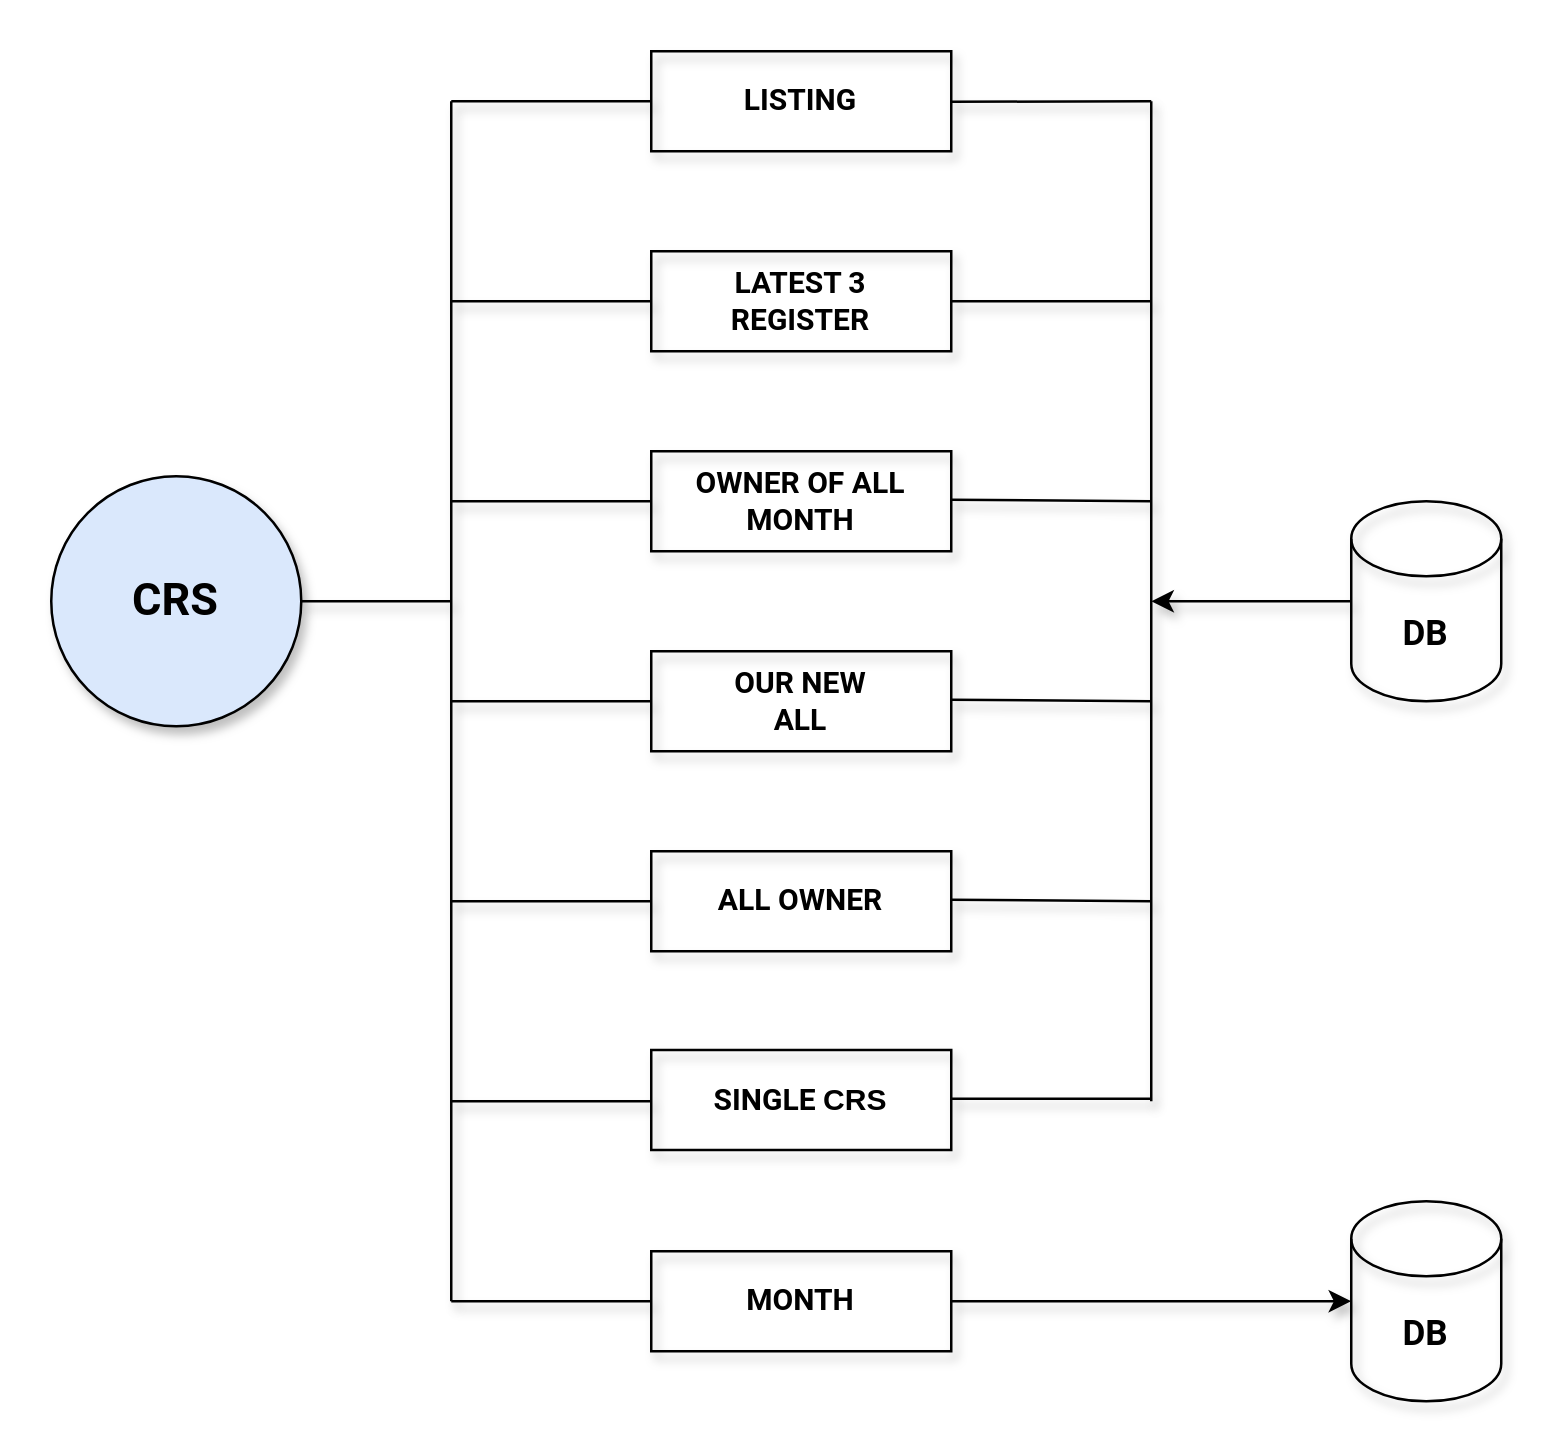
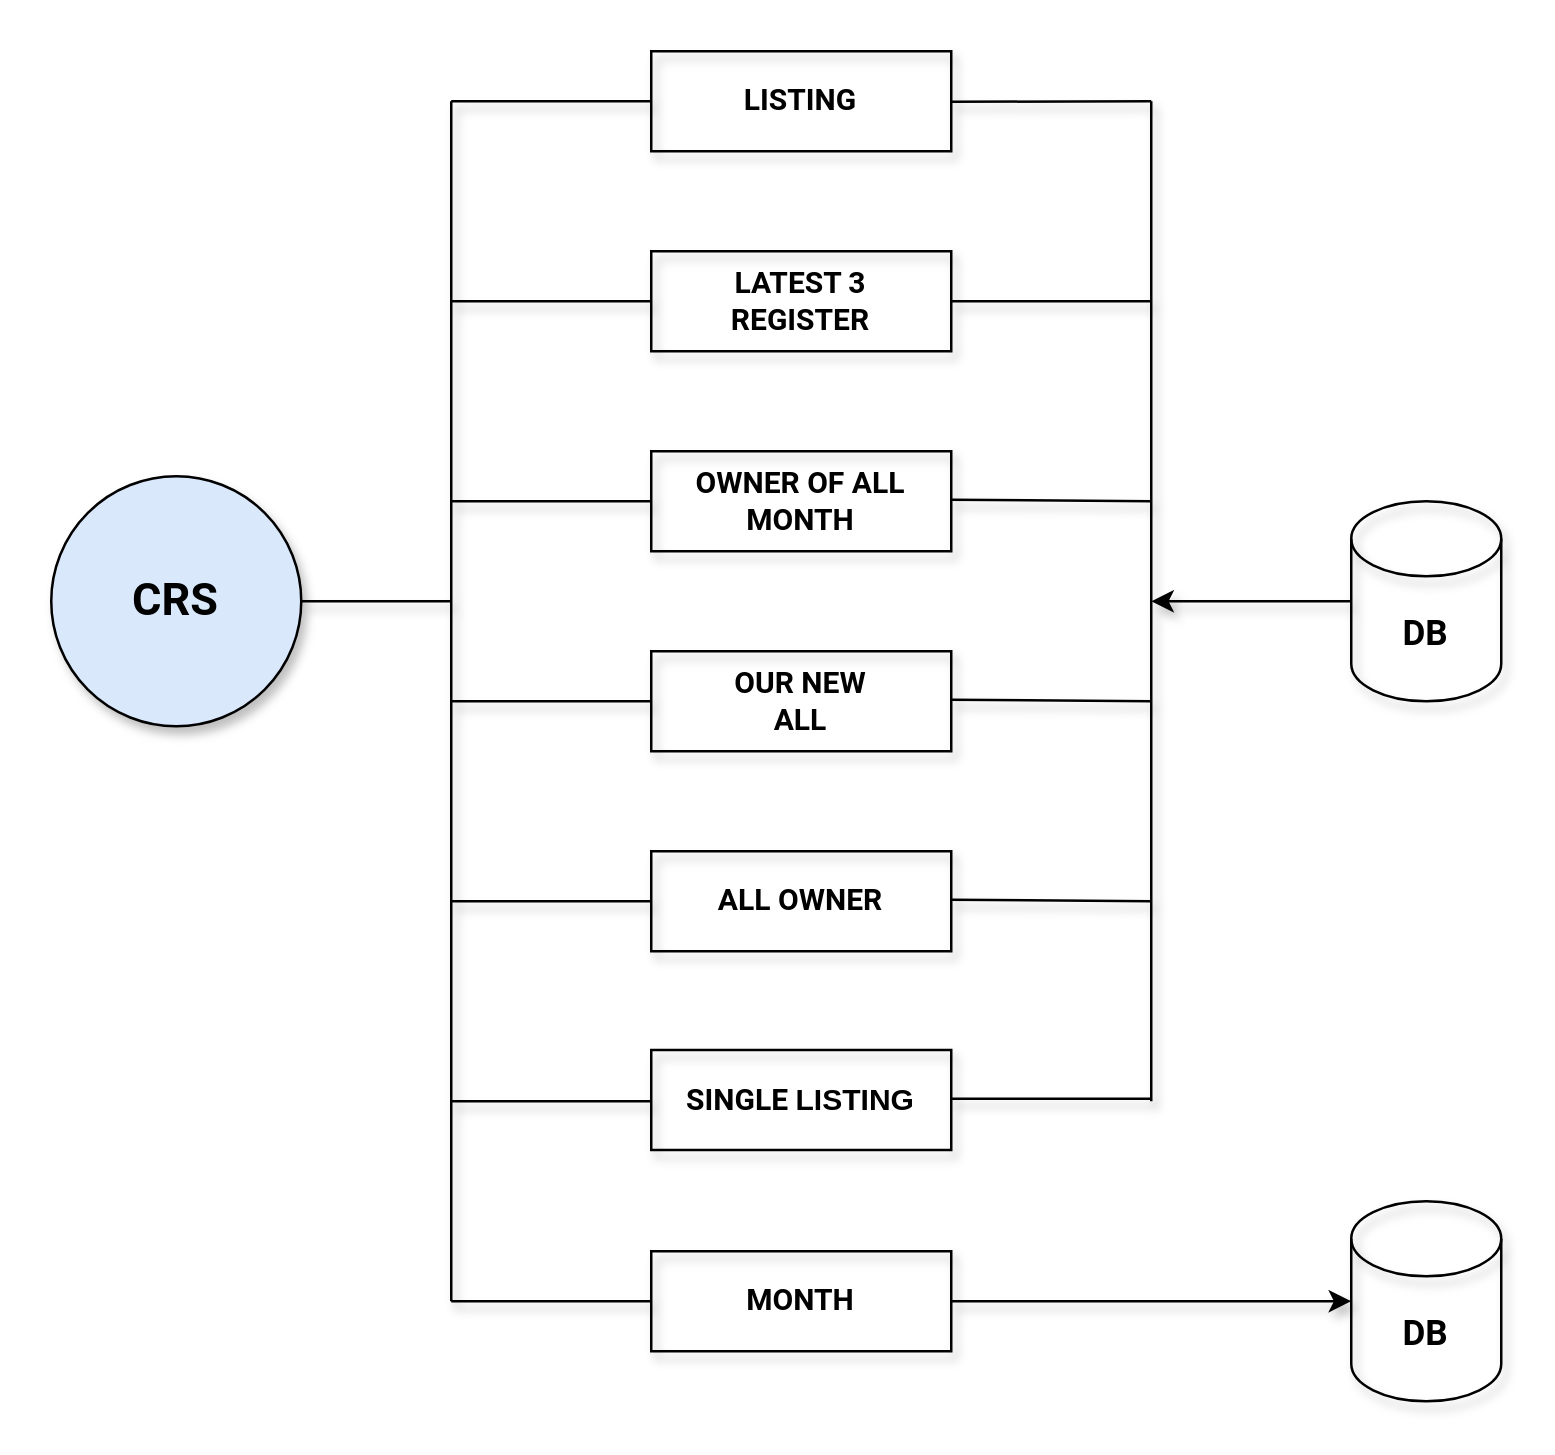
- <mxCell id="29" value="&lt;h4&gt;&lt;font face=&quot;roboto&quot;&gt;SINGLE&amp;nbsp;&lt;/font&gt;CRS&lt;/h4&gt;" style="rounded=0;whiteSpace=wrap;html=1;strokeColor=#000000;shadow=1;fillColor=none;" parent="1" vertex="1"><mxGeometry x="260" y="419.5" width="120" height="40" as="geometry" /></mxCell>
+ <mxCell id="29" value="&lt;h4&gt;&lt;font face=&quot;roboto&quot;&gt;SINGLE&amp;nbsp;&lt;/font&gt;LISTING&lt;/h4&gt;" style="rounded=0;whiteSpace=wrap;html=1;strokeColor=#000000;shadow=1;fillColor=none;" parent="1" vertex="1"><mxGeometry x="260" y="419.5" width="120" height="40" as="geometry" /></mxCell>
